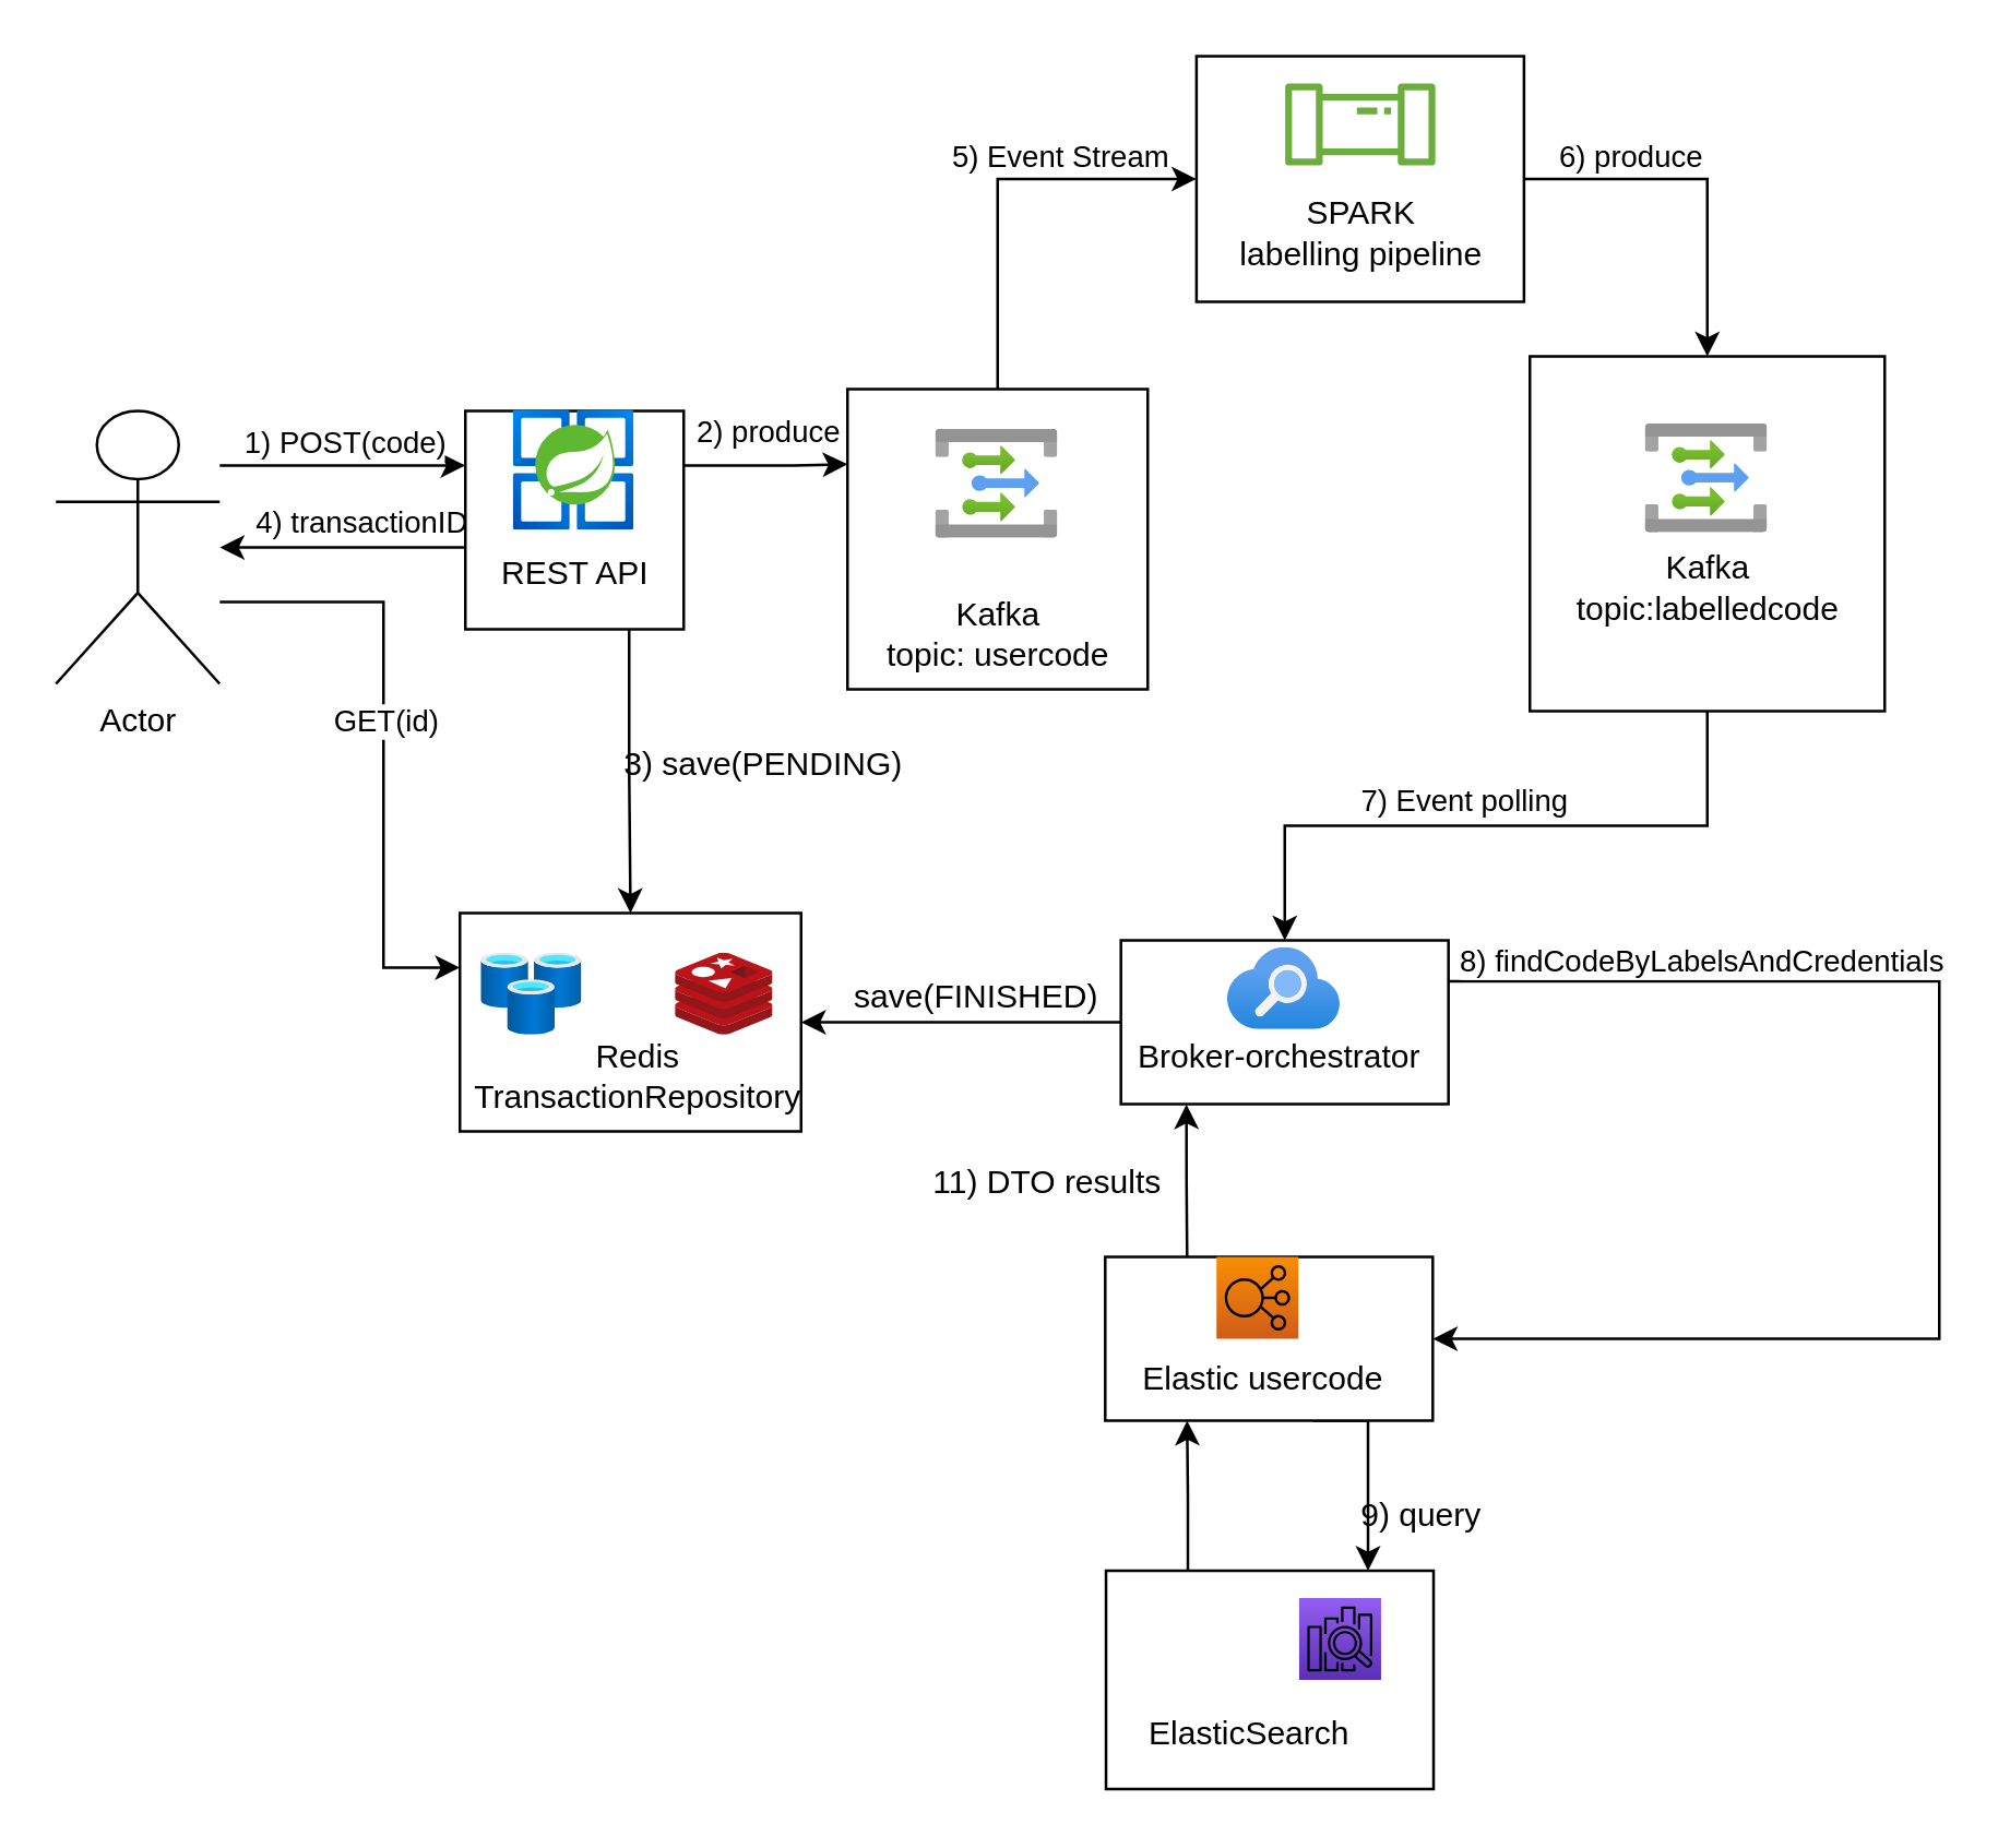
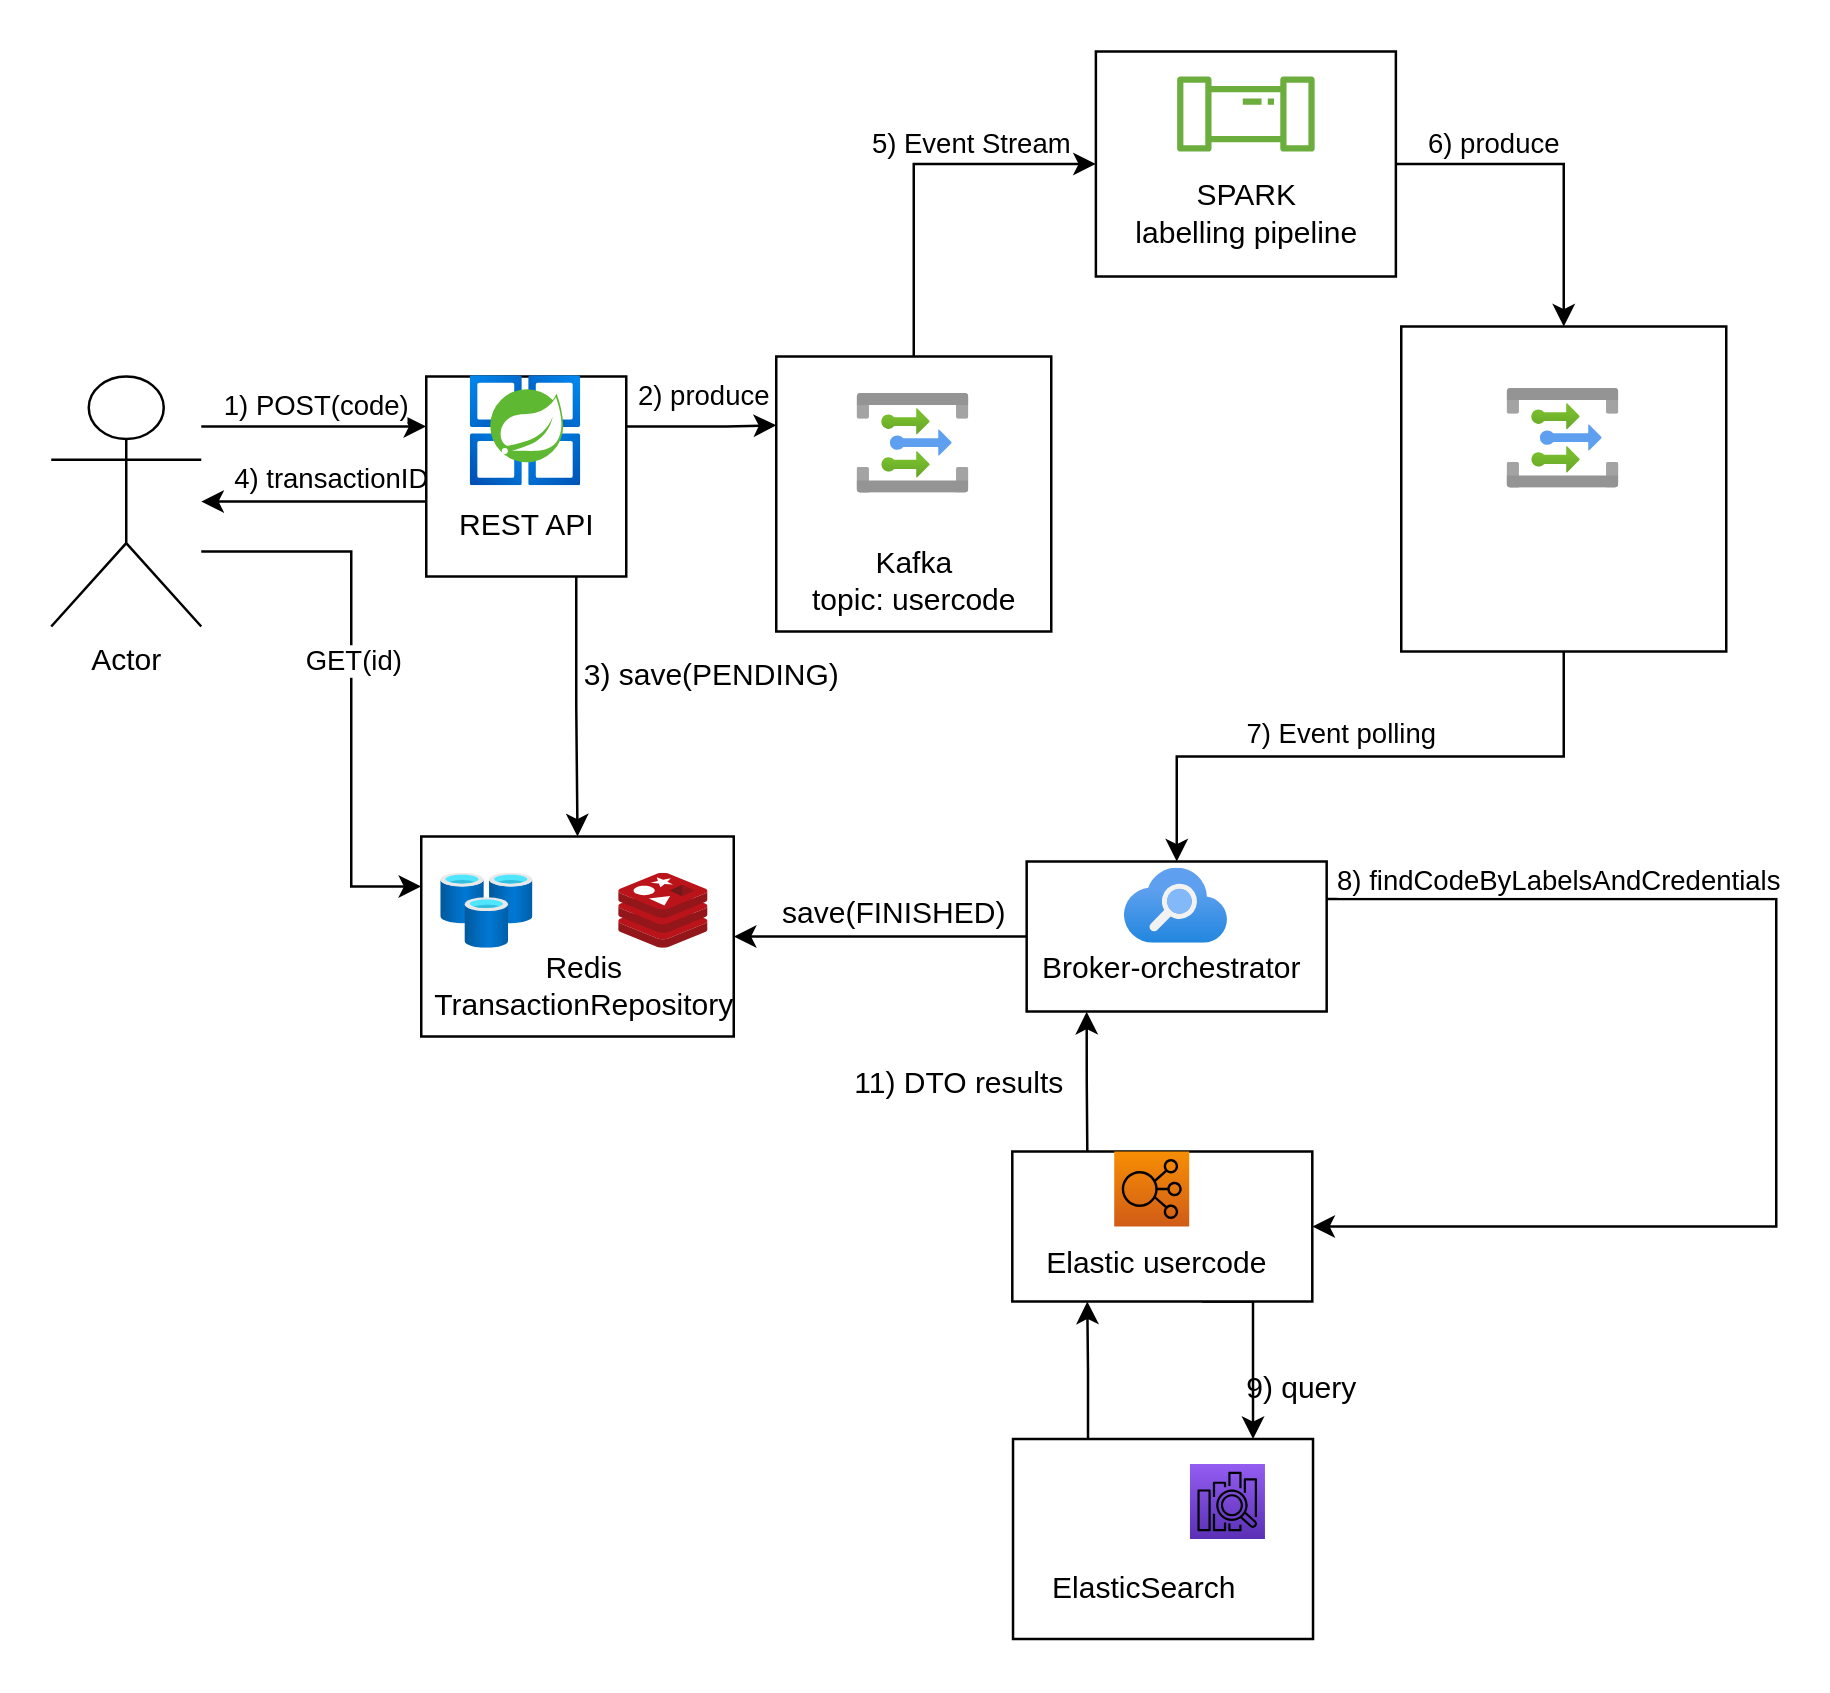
- <mxCell id="38" value="&lt;div&gt;Kafka&lt;/div&gt;&lt;div&gt;topic:labelledcode&lt;/div&gt;" style="text;html=1;align=center;verticalAlign=middle;resizable=0;points=[];autosize=1;strokeColor=none;fillColor=default;fontColor=default;" vertex="1" parent="1"><mxGeometry x="570" y="200" width="110" height="30" as="geometry" /></mxCell>
- <mxCell id="52" value="3) save(PENDING)" style="text;html=1;align=center;verticalAlign=middle;resizable=0;points=[];autosize=1;strokeColor=none;fillColor=none;fontColor=default;" vertex="1" parent="1"><mxGeometry x="219" y="270" width="120" height="20" as="geometry" /></mxCell>
+ <mxCell id="52" value="3) save(PENDING)" style="text;html=1;align=center;verticalAlign=middle;resizable=0;points=[];autosize=1;strokeColor=none;fillColor=none;fontColor=default;" vertex="1" parent="1"><mxGeometry x="224" y="260" width="120" height="20" as="geometry" /></mxCell>
